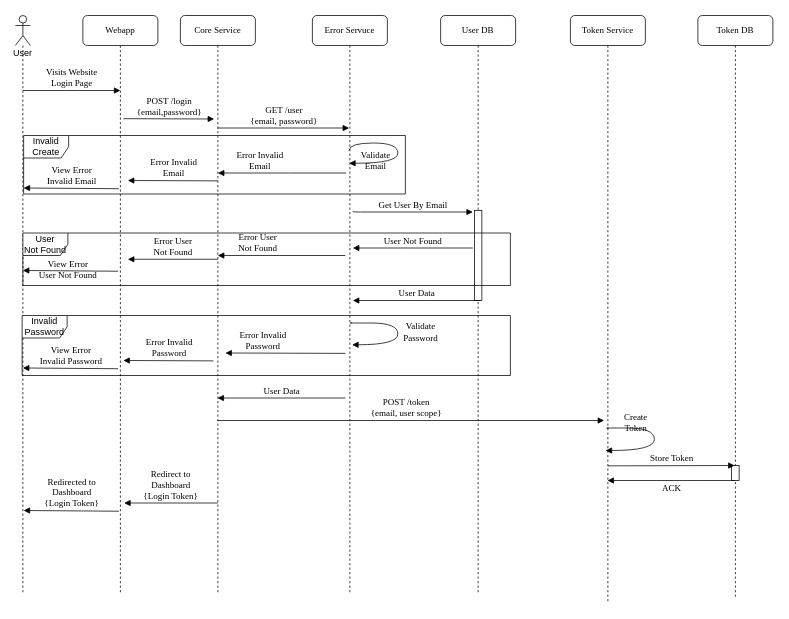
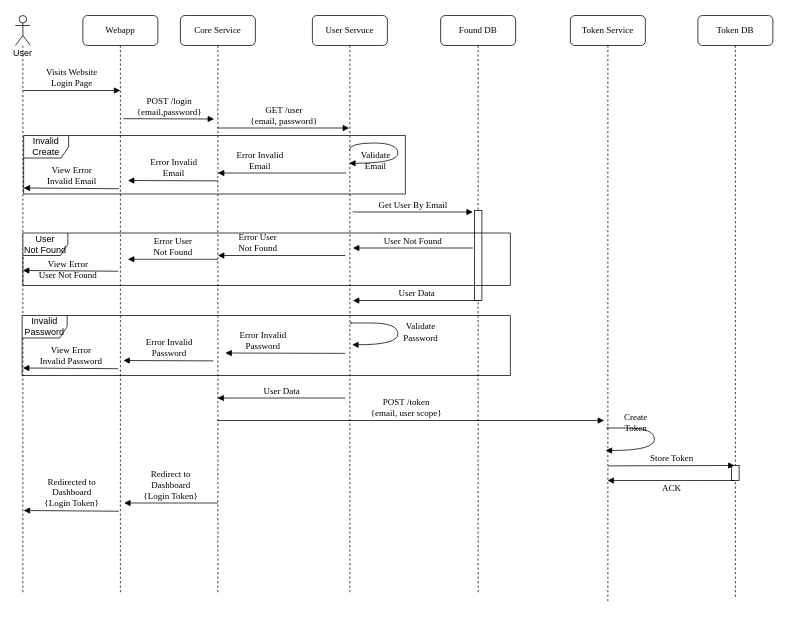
- <mxCell id="7" value="Error Servuce" style="shape=umlLifeline;perimeter=lifelinePerimeter;whiteSpace=wrap;html=1;container=1;collapsible=0;recursiveResize=0;outlineConnect=0;rounded=1;shadow=0;comic=0;labelBackgroundColor=none;strokeWidth=1;fontFamily=Verdana;fontSize=12;align=center;" parent="1" vertex="1"><mxGeometry x="416" y="20" width="100" height="770" as="geometry" /></mxCell>
+ <mxCell id="7" value="User Servuce" style="shape=umlLifeline;perimeter=lifelinePerimeter;whiteSpace=wrap;html=1;container=1;collapsible=0;recursiveResize=0;outlineConnect=0;rounded=1;shadow=0;comic=0;labelBackgroundColor=none;strokeWidth=1;fontFamily=Verdana;fontSize=12;align=center;" parent="1" vertex="1"><mxGeometry x="416" y="20" width="100" height="770" as="geometry" /></mxCell>
- <mxCell id="10" value="User DB" style="shape=umlLifeline;perimeter=lifelinePerimeter;whiteSpace=wrap;html=1;container=1;collapsible=0;recursiveResize=0;outlineConnect=0;rounded=1;shadow=0;comic=0;labelBackgroundColor=none;strokeWidth=1;fontFamily=Verdana;fontSize=12;align=center;" parent="1" vertex="1"><mxGeometry x="587" y="20" width="100" height="770" as="geometry" /></mxCell>
+ <mxCell id="10" value="Found DB" style="shape=umlLifeline;perimeter=lifelinePerimeter;whiteSpace=wrap;html=1;container=1;collapsible=0;recursiveResize=0;outlineConnect=0;rounded=1;shadow=0;comic=0;labelBackgroundColor=none;strokeWidth=1;fontFamily=Verdana;fontSize=12;align=center;" parent="1" vertex="1"><mxGeometry x="587" y="20" width="100" height="770" as="geometry" /></mxCell>
